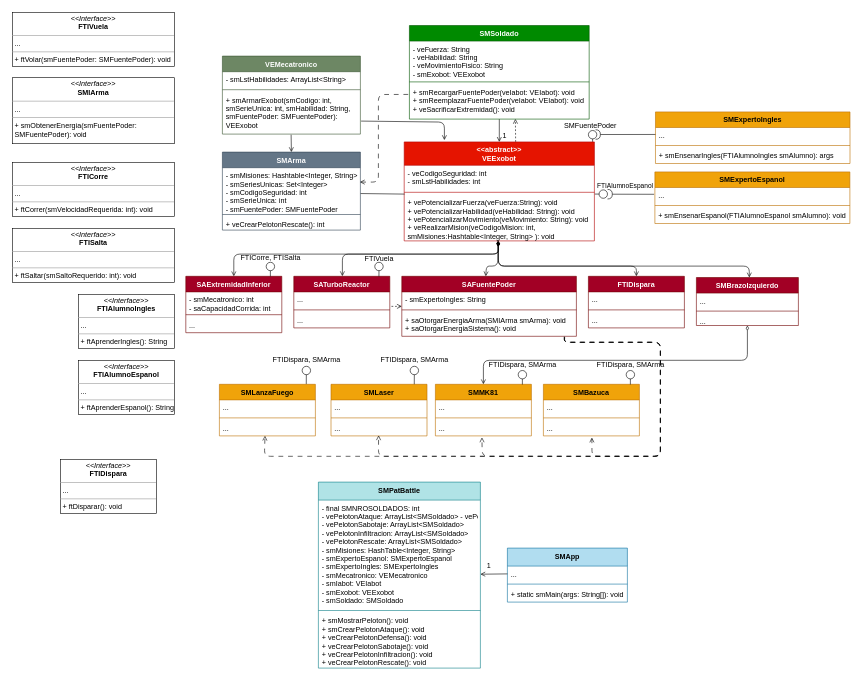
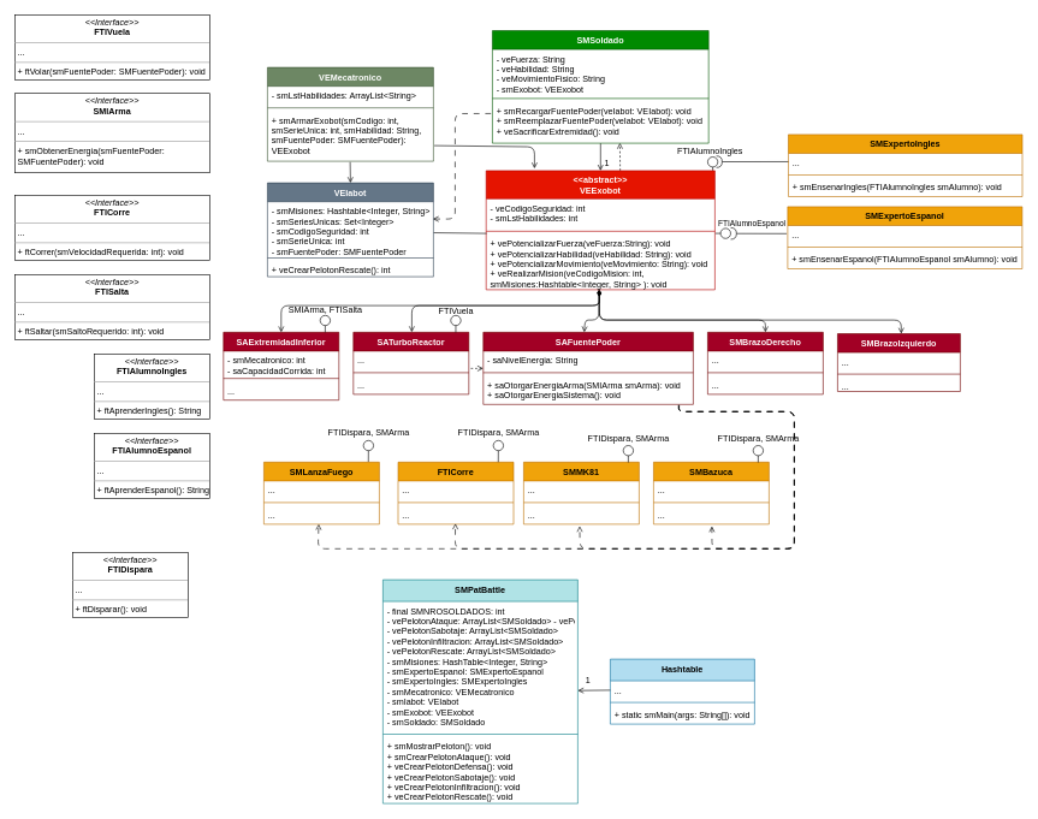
- <mxCell id="93" value="&lt;font color=&quot;#000000&quot;&gt;SMFuentePoder&lt;/font&gt;" style="text;html=1;align=center;verticalAlign=middle;resizable=0;points=[];autosize=1;strokeColor=none;fillColor=none;" parent="1" vertex="1"><mxGeometry x="928" y="194" width="110" height="30" as="geometry" /></mxCell>
+ <mxCell id="93" value="&lt;font color=&quot;#000000&quot;&gt;FTIAlumnoIngles&lt;/font&gt;" style="text;html=1;align=center;verticalAlign=middle;resizable=0;points=[];autosize=1;strokeColor=none;fillColor=none;" parent="1" vertex="1"><mxGeometry x="928" y="194" width="110" height="30" as="geometry" /></mxCell>
- <mxCell id="33" value="+ smEnsenarIngles(FTIAlumnoIngles smAlumno): args" style="text;strokeColor=none;fillColor=none;align=left;verticalAlign=top;spacingLeft=4;spacingRight=4;overflow=hidden;rotatable=0;points=[[0,0.5],[1,0.5]];portConstraint=eastwest;fontColor=#000000;" parent="30" vertex="1"><mxGeometry y="60" width="324.2" height="26" as="geometry" /></mxCell>
+ <mxCell id="33" value="+ smEnsenarIngles(FTIAlumnoIngles smAlumno): void" style="text;strokeColor=none;fillColor=none;align=left;verticalAlign=top;spacingLeft=4;spacingRight=4;overflow=hidden;rotatable=0;points=[[0,0.5],[1,0.5]];portConstraint=eastwest;fontColor=#000000;" parent="30" vertex="1"><mxGeometry y="60" width="324.2" height="26" as="geometry" /></mxCell>
- <mxCell id="21" value="SMArma" style="swimlane;fontStyle=1;align=center;verticalAlign=top;childLayout=stackLayout;horizontal=1;startSize=26;horizontalStack=0;resizeParent=1;resizeParentMax=0;resizeLast=0;collapsible=1;marginBottom=0;fillColor=#647687;strokeColor=#314354;fontColor=#ffffff;" parent="1" vertex="1"><mxGeometry x="370" y="253" width="230" height="130" as="geometry" /></mxCell>
+ <mxCell id="21" value="VEIabot" style="swimlane;fontStyle=1;align=center;verticalAlign=top;childLayout=stackLayout;horizontal=1;startSize=26;horizontalStack=0;resizeParent=1;resizeParentMax=0;resizeLast=0;collapsible=1;marginBottom=0;fillColor=#647687;strokeColor=#314354;fontColor=#ffffff;" parent="1" vertex="1"><mxGeometry x="370" y="253" width="230" height="130" as="geometry" /></mxCell>
- <mxCell id="105" value="FTICorre, FTISalta" style="text;html=1;align=center;verticalAlign=middle;resizable=0;points=[];autosize=1;strokeColor=none;fillColor=none;fontColor=#000000;" parent="1" vertex="1"><mxGeometry x="390" y="414.66" width="120" height="30" as="geometry" /></mxCell>
+ <mxCell id="105" value="SMIArma, FTISalta" style="text;html=1;align=center;verticalAlign=middle;resizable=0;points=[];autosize=1;strokeColor=none;fillColor=none;fontColor=#000000;" parent="1" vertex="1"><mxGeometry x="390" y="414.66" width="120" height="30" as="geometry" /></mxCell>
- <mxCell id="52" value="FTIDispara" style="swimlane;fontStyle=1;align=center;verticalAlign=top;childLayout=stackLayout;horizontal=1;startSize=26;horizontalStack=0;resizeParent=1;resizeParentMax=0;resizeLast=0;collapsible=1;marginBottom=0;fillColor=#a20025;strokeColor=#6F0000;fontColor=#ffffff;" parent="1" vertex="1"><mxGeometry x="980" y="460" width="160" height="86" as="geometry" /></mxCell>
+ <mxCell id="52" value="SMBrazoDerecho" style="swimlane;fontStyle=1;align=center;verticalAlign=top;childLayout=stackLayout;horizontal=1;startSize=26;horizontalStack=0;resizeParent=1;resizeParentMax=0;resizeLast=0;collapsible=1;marginBottom=0;fillColor=#a20025;strokeColor=#6F0000;fontColor=#ffffff;" parent="1" vertex="1"><mxGeometry x="980" y="460" width="160" height="86" as="geometry" /></mxCell>
- <mxCell id="49" value="- smExpertoIngles: String" style="text;strokeColor=none;fillColor=none;align=left;verticalAlign=top;spacingLeft=4;spacingRight=4;overflow=hidden;rotatable=0;points=[[0,0.5],[1,0.5]];portConstraint=eastwest;fontColor=#000000;" parent="48" vertex="1"><mxGeometry y="26" width="291" height="26" as="geometry" /></mxCell>
+ <mxCell id="49" value="- saNivelEnergia: String" style="text;strokeColor=none;fillColor=none;align=left;verticalAlign=top;spacingLeft=4;spacingRight=4;overflow=hidden;rotatable=0;points=[[0,0.5],[1,0.5]];portConstraint=eastwest;fontColor=#000000;" parent="48" vertex="1"><mxGeometry y="26" width="291" height="26" as="geometry" /></mxCell>
- <mxCell id="56" style="edgeStyle=none;html=1;entryX=0.5;entryY=0;entryDx=0;entryDy=0;strokeColor=#000000;fontColor=#000000;startArrow=diamondThin;startFill=0;endArrow=open;endFill=0;" parent="1" source="57" target="70" edge="1"><mxGeometry relative="1" as="geometry"><Array as="points"><mxPoint x="1245" y="600" /><mxPoint x="805" y="600" /></Array></mxGeometry></mxCell>
- <mxCell id="66" value="SMLaser" style="swimlane;fontStyle=1;align=center;verticalAlign=top;childLayout=stackLayout;horizontal=1;startSize=26;horizontalStack=0;resizeParent=1;resizeParentMax=0;resizeLast=0;collapsible=1;marginBottom=0;fillColor=#f0a30a;strokeColor=#BD7000;fontColor=#000000;" parent="1" vertex="1"><mxGeometry x="551" y="640" width="160" height="86" as="geometry" /></mxCell>
+ <mxCell id="66" value="FTICorre" style="swimlane;fontStyle=1;align=center;verticalAlign=top;childLayout=stackLayout;horizontal=1;startSize=26;horizontalStack=0;resizeParent=1;resizeParentMax=0;resizeLast=0;collapsible=1;marginBottom=0;fillColor=#f0a30a;strokeColor=#BD7000;fontColor=#000000;" parent="1" vertex="1"><mxGeometry x="551" y="640" width="160" height="86" as="geometry" /></mxCell>
- <mxCell id="79" value="SMApp" style="swimlane;fontStyle=1;align=center;verticalAlign=top;childLayout=stackLayout;horizontal=1;startSize=30;horizontalStack=0;resizeParent=1;resizeParentMax=0;resizeLast=0;collapsible=1;marginBottom=0;fillColor=#b1ddf0;strokeColor=#10739e;fontColor=#000000;" parent="1" vertex="1"><mxGeometry x="845" y="913" width="200" height="90" as="geometry" /></mxCell>
+ <mxCell id="79" value="Hashtable" style="swimlane;fontStyle=1;align=center;verticalAlign=top;childLayout=stackLayout;horizontal=1;startSize=30;horizontalStack=0;resizeParent=1;resizeParentMax=0;resizeLast=0;collapsible=1;marginBottom=0;fillColor=#b1ddf0;strokeColor=#10739e;fontColor=#000000;" parent="1" vertex="1"><mxGeometry x="845" y="913" width="200" height="90" as="geometry" /></mxCell>
